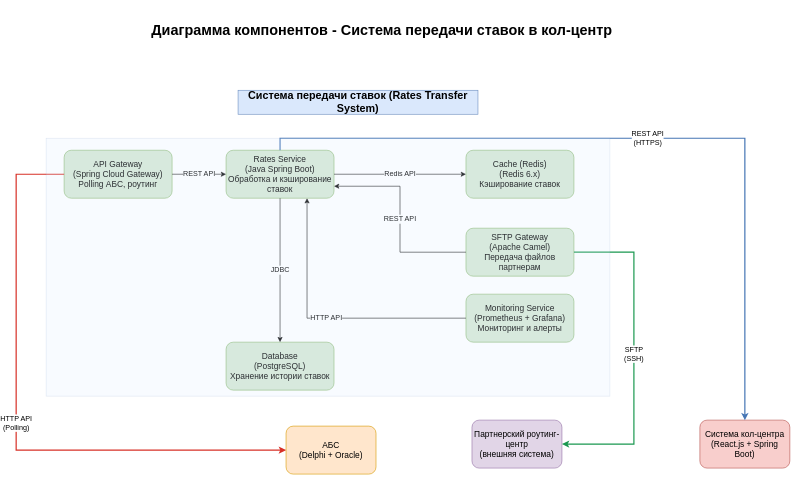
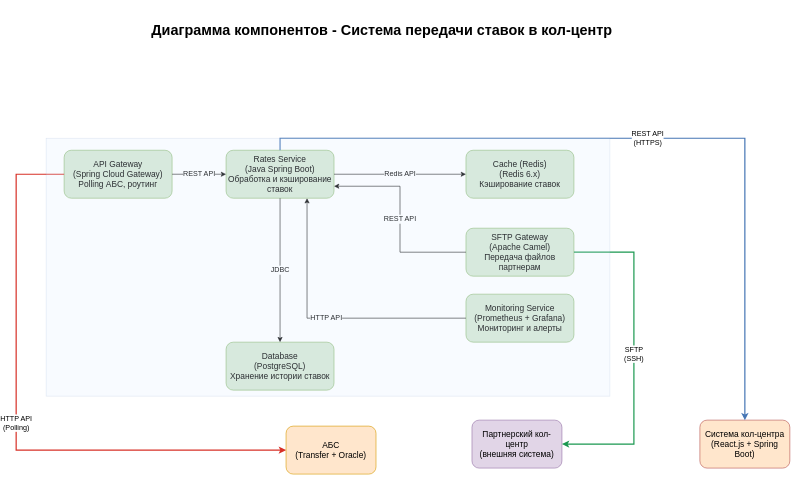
- <mxCell id="3" value="Система передачи ставок (Rates Transfer System)" style="text;html=1;align=center;verticalAlign=middle;whiteSpace=wrap;rounded=0;fontSize=18;fontStyle=1;fillColor=#dae8fc;strokeColor=#6c8ebf;" vertex="1" parent="1"><mxGeometry x="390" y="150" width="400" height="40" as="geometry" /></mxCell>
- <mxCell id="12" value="Партнерский роутинг-центр&lt;div&gt;(внешняя система)&lt;/div&gt;" style="rounded=1;whiteSpace=wrap;html=1;fillColor=#e1d5e7;strokeColor=#9673a6;fontSize=14;" vertex="1" parent="1"><mxGeometry x="780" y="700" width="150" height="80" as="geometry" /></mxCell>
+ <mxCell id="12" value="Партнерский кол-центр&lt;div&gt;(внешняя система)&lt;/div&gt;" style="rounded=1;whiteSpace=wrap;html=1;fillColor=#e1d5e7;strokeColor=#9673a6;fontSize=14;" vertex="1" parent="1"><mxGeometry x="780" y="700" width="150" height="80" as="geometry" /></mxCell>
- <mxCell id="11" value="Система кол-центра&lt;div&gt;(React.js + Spring Boot)&lt;/div&gt;" style="rounded=1;whiteSpace=wrap;html=1;fillColor=#f8cecc;strokeColor=#b85450;fontSize=14;" vertex="1" parent="1"><mxGeometry x="1160" y="700" width="150" height="80" as="geometry" /></mxCell>
+ <mxCell id="11" value="Система кол-центра&lt;div&gt;(React.js + Spring Boot)&lt;/div&gt;" style="rounded=1;whiteSpace=wrap;html=1;fillColor=#ffe6cc;strokeColor=#b85450;fontSize=14;" vertex="1" parent="1"><mxGeometry x="1160" y="700" width="150" height="80" as="geometry" /></mxCell>
- <mxCell id="10" value="АБС&lt;div&gt;(Delphi + Oracle)&lt;/div&gt;" style="rounded=1;whiteSpace=wrap;html=1;fillColor=#ffe6cc;strokeColor=#d79b00;fontSize=14;" vertex="1" parent="1"><mxGeometry x="470" y="710" width="150" height="80" as="geometry" /></mxCell>
+ <mxCell id="10" value="АБС&lt;div&gt;(Transfer + Oracle)&lt;/div&gt;" style="rounded=1;whiteSpace=wrap;html=1;fillColor=#ffe6cc;strokeColor=#d79b00;fontSize=14;" vertex="1" parent="1"><mxGeometry x="470" y="710" width="150" height="80" as="geometry" /></mxCell>
